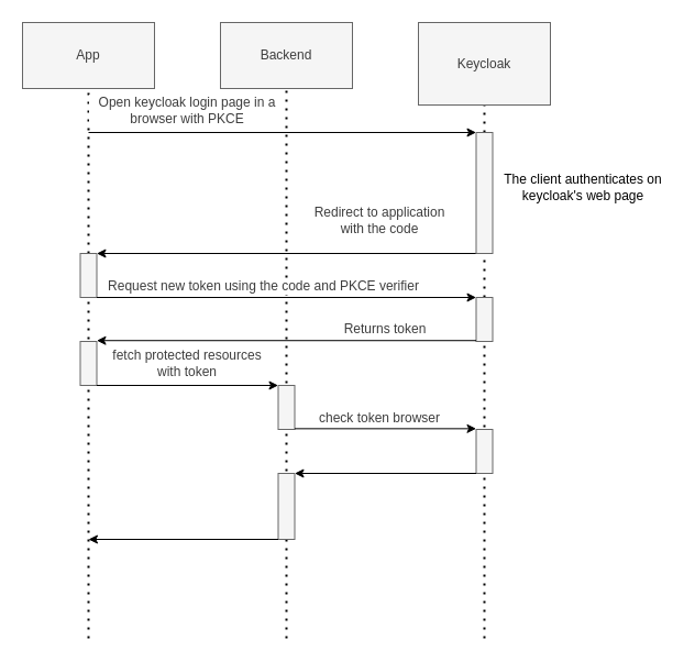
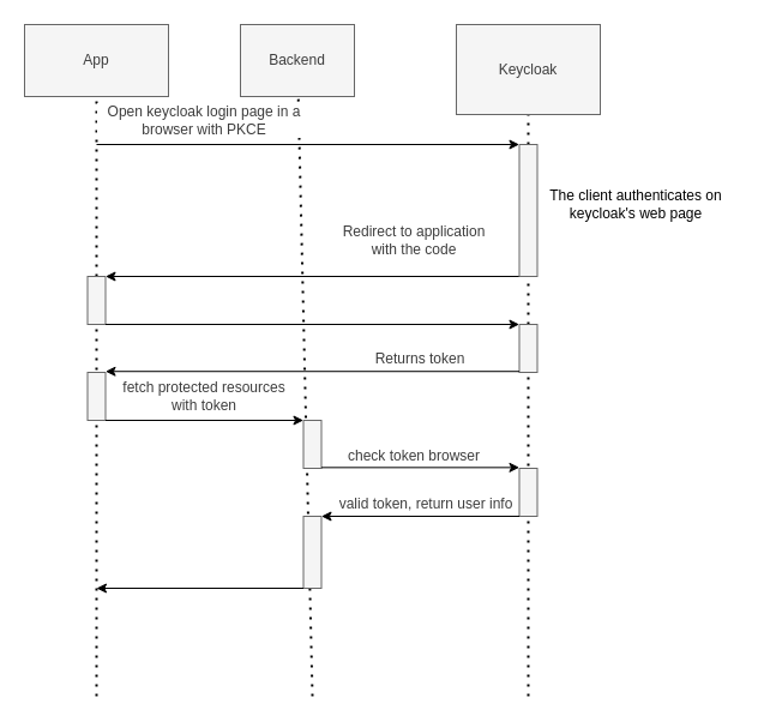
- <mxCell id="5" value="&lt;font color=&quot;#3d3d3d&quot;&gt;Backend&lt;/font&gt;" style="rounded=0;whiteSpace=wrap;html=1;fillColor=#f5f5f5;strokeColor=#666666;fontColor=#333333;" parent="1" vertex="1"><mxGeometry x="200" y="20" width="120" height="60" as="geometry" /></mxCell>
+ <mxCell id="5" value="&lt;font color=&quot;#3d3d3d&quot;&gt;Backend&lt;/font&gt;" style="rounded=0;whiteSpace=wrap;html=1;fillColor=#f5f5f5;strokeColor=#666666;fontColor=#333333;" parent="1" vertex="1"><mxGeometry x="200" y="20" width="95" height="60" as="geometry" /></mxCell>
- <mxCell id="18" value="Request new token using the code and PKCE verifier" style="text;html=1;strokeColor=none;fillColor=none;align=center;verticalAlign=middle;whiteSpace=wrap;rounded=0;labelBackgroundColor=#FFFFFF;fontColor=#3D3D3D;" parent="1" vertex="1"><mxGeometry x="87.5" y="250" width="302.5" height="20" as="geometry" /></mxCell>
+ <mxCell id="30" value="valid token, return user info" style="text;html=1;strokeColor=none;fillColor=none;align=center;verticalAlign=middle;whiteSpace=wrap;rounded=0;labelBackgroundColor=#FFFFFF;fontColor=#3D3D3D;" parent="1" vertex="1"><mxGeometry x="280" y="410" width="150" height="20" as="geometry" /></mxCell>
